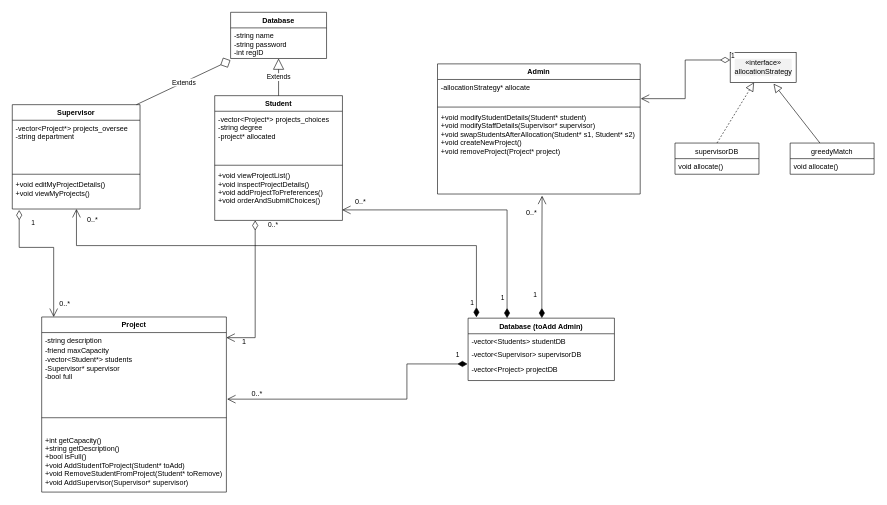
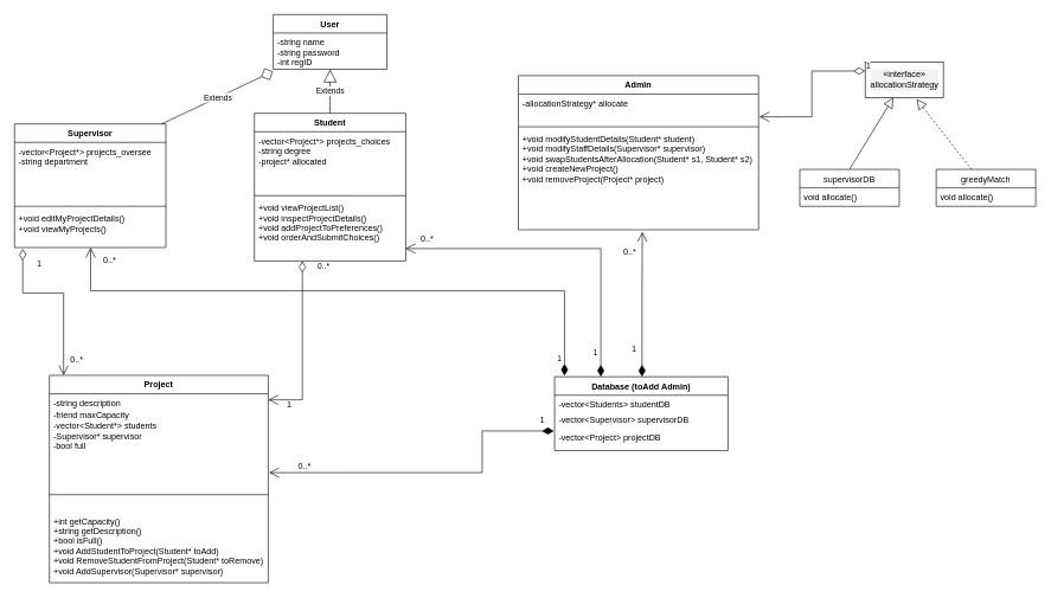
- <mxCell id="2" value="Database" style="swimlane;fontStyle=1;align=center;verticalAlign=top;childLayout=stackLayout;horizontal=1;startSize=26;horizontalStack=0;resizeParent=1;resizeParentMax=0;resizeLast=0;collapsible=1;marginBottom=0;" parent="1" vertex="1"><mxGeometry x="384" y="20" width="160" height="77" as="geometry" /></mxCell>
+ <mxCell id="2" value="User" style="swimlane;fontStyle=1;align=center;verticalAlign=top;childLayout=stackLayout;horizontal=1;startSize=26;horizontalStack=0;resizeParent=1;resizeParentMax=0;resizeLast=0;collapsible=1;marginBottom=0;" parent="1" vertex="1"><mxGeometry x="384" y="20" width="160" height="77" as="geometry" /></mxCell>
- <mxCell id="23" value="" style="endArrow=block;dashed=1;endFill=0;endSize=12;html=1;rounded=0;exitX=0.5;exitY=0;exitDx=0;exitDy=0;" edge="1" parent="1" source="19" target="18"><mxGeometry width="160" relative="1" as="geometry"><mxPoint x="1215" y="212" as="sourcePoint" /><mxPoint x="1375" y="212" as="targetPoint" /></mxGeometry></mxCell>
+ <mxCell id="23" value="" style="endArrow=block;dashed=0;endFill=0;endSize=12;html=1;rounded=0;exitX=0.5;exitY=0;exitDx=0;exitDy=0;" edge="1" parent="1" source="19" target="18"><mxGeometry width="160" relative="1" as="geometry"><mxPoint x="1215" y="212" as="sourcePoint" /><mxPoint x="1375" y="212" as="targetPoint" /></mxGeometry></mxCell>
- <mxCell id="24" value="" style="endArrow=block;dashed=0;endFill=0;endSize=12;html=1;rounded=0;entryX=0.658;entryY=1.042;entryDx=0;entryDy=0;entryPerimeter=0;" edge="1" parent="1" source="21" target="18"><mxGeometry width="160" relative="1" as="geometry"><mxPoint x="1416" y="238" as="sourcePoint" /><mxPoint x="1490" y="137" as="targetPoint" /></mxGeometry></mxCell>
+ <mxCell id="24" value="" style="endArrow=block;dashed=1;endFill=0;endSize=12;html=1;rounded=0;entryX=0.658;entryY=1.042;entryDx=0;entryDy=0;entryPerimeter=0;" edge="1" parent="1" source="21" target="18"><mxGeometry width="160" relative="1" as="geometry"><mxPoint x="1416" y="238" as="sourcePoint" /><mxPoint x="1490" y="137" as="targetPoint" /></mxGeometry></mxCell>
